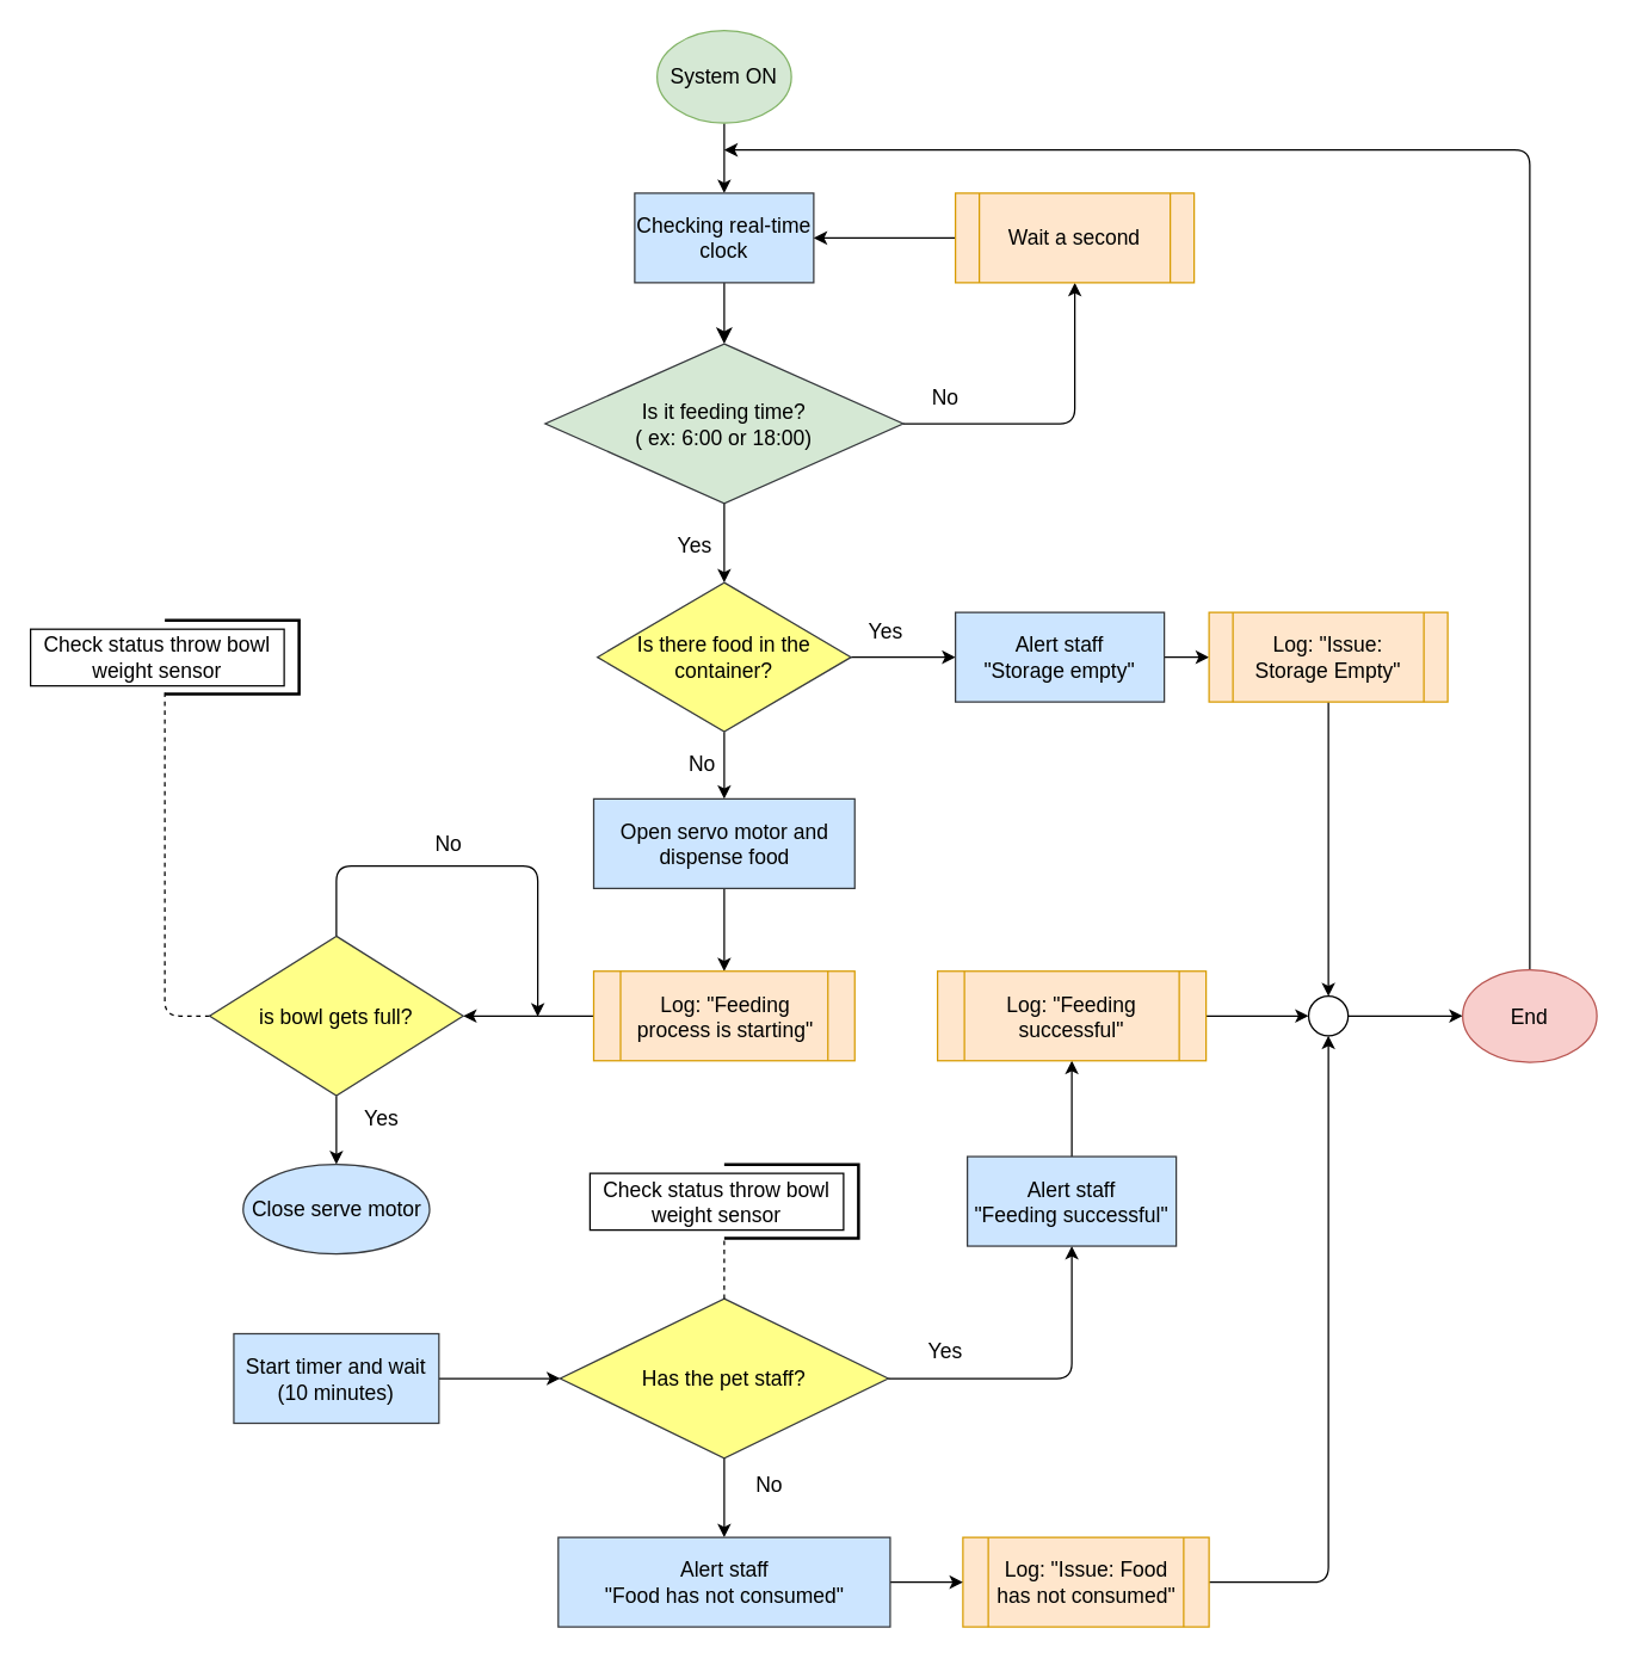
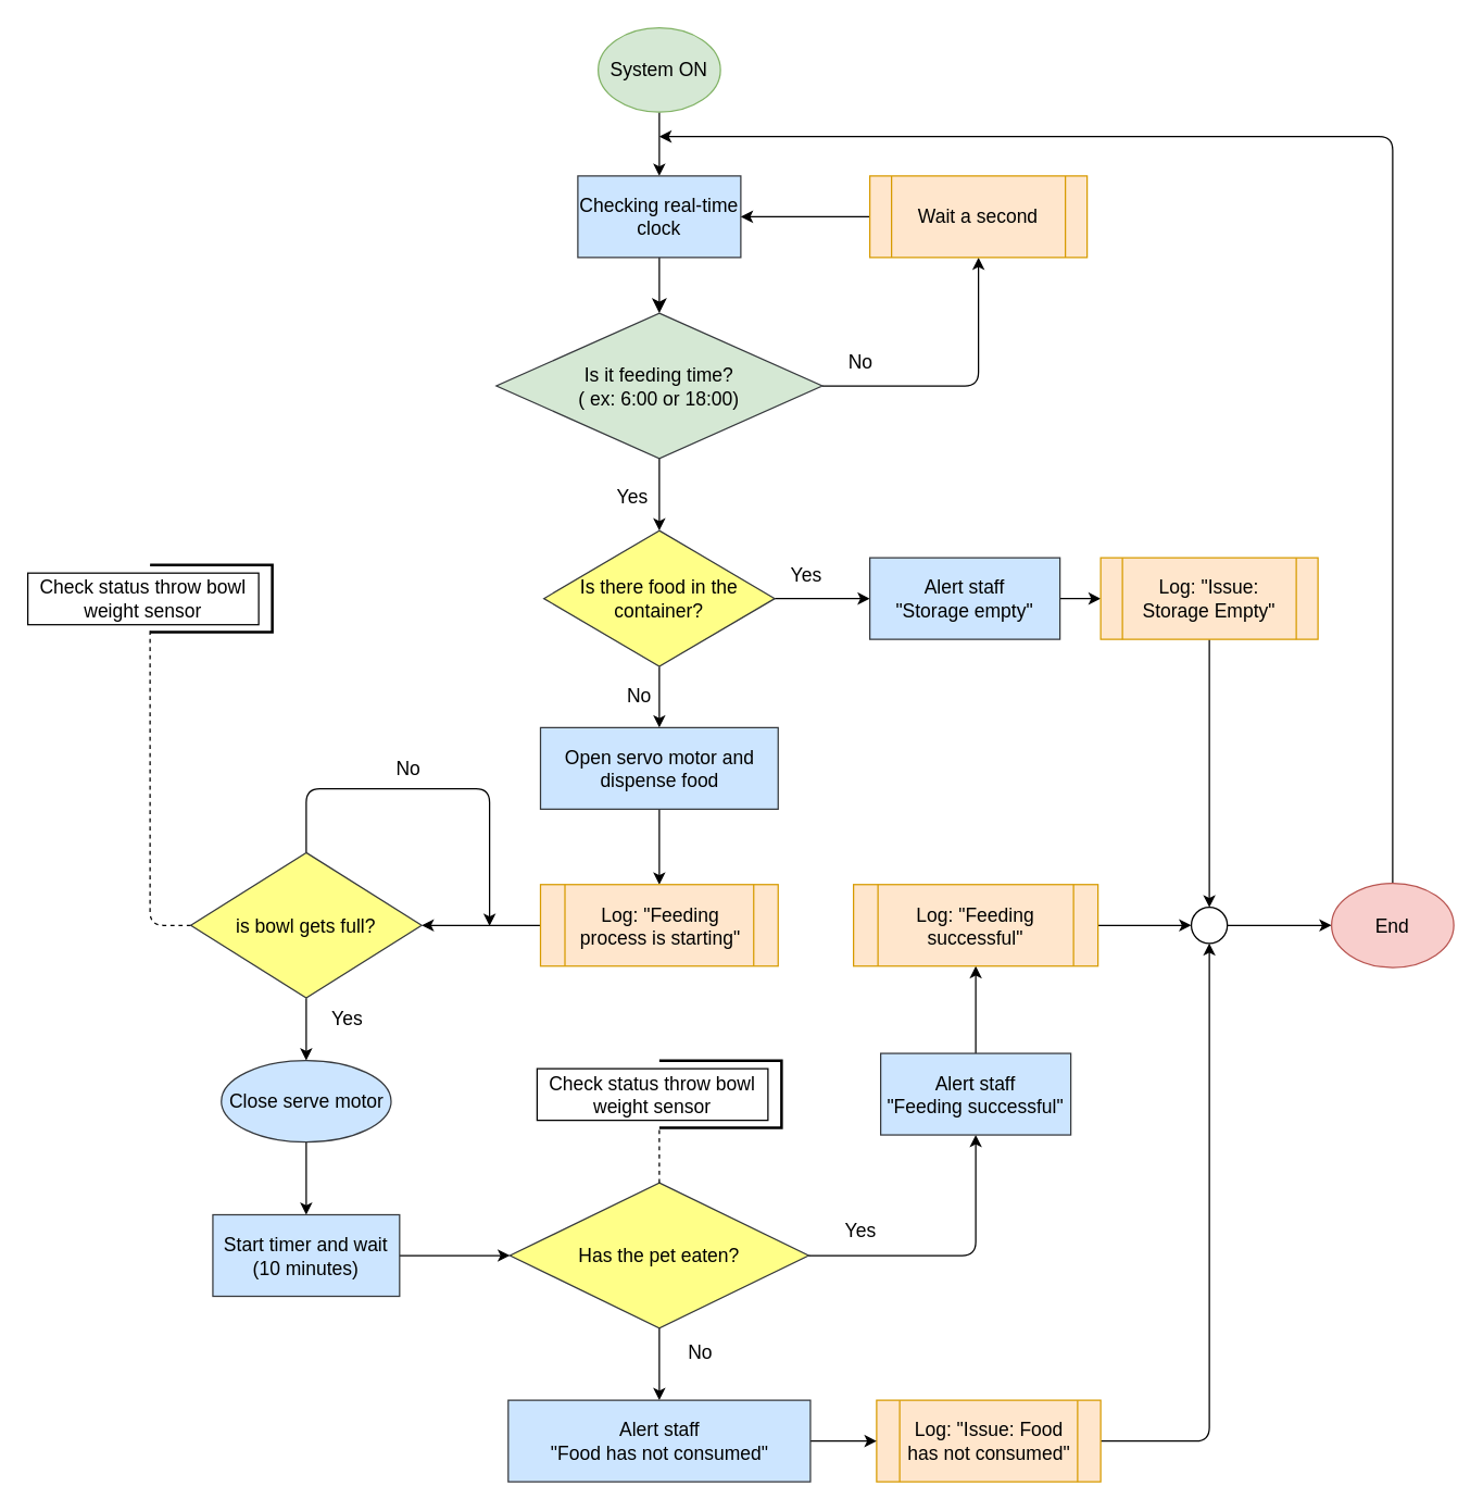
+ <mxCell id="37" style="edgeStyle=orthogonalEdgeStyle;orthogonalLoop=1;jettySize=auto;html=1;entryX=0.5;entryY=0;entryDx=0;entryDy=0;" parent="1" source="38" target="51" edge="1"><mxGeometry relative="1" as="geometry" /></mxCell>
- <mxCell id="43" value="Has the pet staff?" style="rhombus;whiteSpace=wrap;html=1;fillColor=#ffff88;strokeColor=#36393d;rounded=0;fontSize=14;" parent="1" vertex="1"><mxGeometry x="375" y="870" width="220" height="107" as="geometry" /></mxCell>
+ <mxCell id="43" value="Has the pet eaten?" style="rhombus;whiteSpace=wrap;html=1;fillColor=#ffff88;strokeColor=#36393d;rounded=0;fontSize=14;" parent="1" vertex="1"><mxGeometry x="375" y="870" width="220" height="107" as="geometry" /></mxCell>
